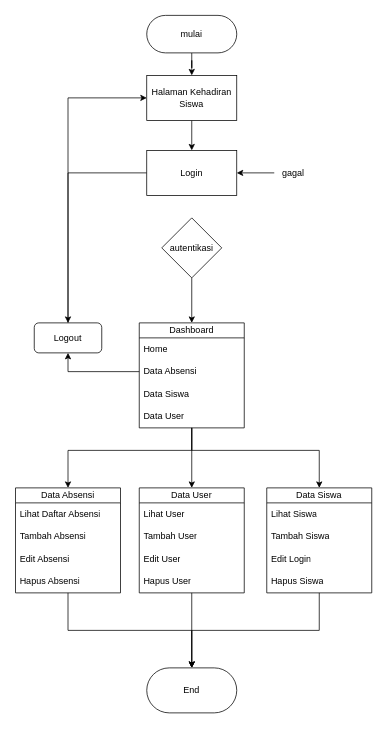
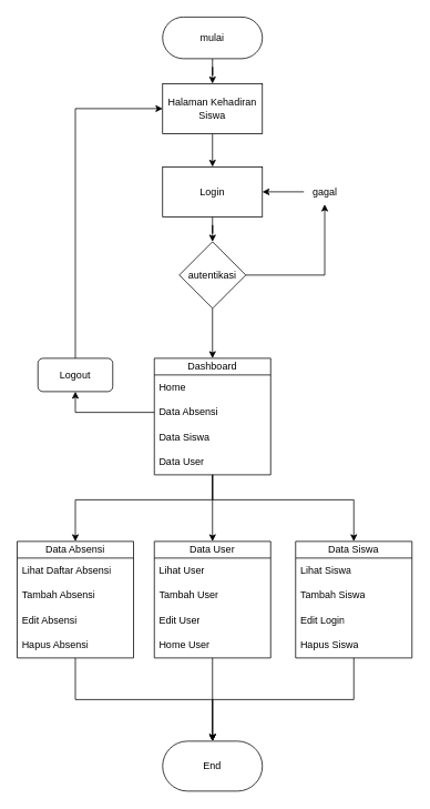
- <mxCell id="6" style="edgeStyle=orthogonalEdgeStyle;rounded=0;orthogonalLoop=1;jettySize=auto;html=1;" edge="1" parent="1" source="7" target="14"><mxGeometry relative="1" as="geometry" /></mxCell>
+ <mxCell id="6" style="edgeStyle=orthogonalEdgeStyle;rounded=0;orthogonalLoop=1;jettySize=auto;html=1;" edge="1" parent="1" source="7" target="10"><mxGeometry relative="1" as="geometry" /></mxCell>
+ <mxCell id="8" style="edgeStyle=orthogonalEdgeStyle;rounded=0;orthogonalLoop=1;jettySize=auto;html=1;" edge="1" parent="1" source="10" target="12"><mxGeometry relative="1" as="geometry" /></mxCell>
- <mxCell id="29" value="Hapus User" style="text;strokeColor=none;fillColor=none;align=left;verticalAlign=middle;spacingLeft=4;spacingRight=4;overflow=hidden;points=[[0,0.5],[1,0.5]];portConstraint=eastwest;rotatable=0;whiteSpace=wrap;html=1;" vertex="1" parent="25"><mxGeometry y="110" width="140" height="30" as="geometry" /></mxCell>
+ <mxCell id="29" value="Home User" style="text;strokeColor=none;fillColor=none;align=left;verticalAlign=middle;spacingLeft=4;spacingRight=4;overflow=hidden;points=[[0,0.5],[1,0.5]];portConstraint=eastwest;rotatable=0;whiteSpace=wrap;html=1;" vertex="1" parent="25"><mxGeometry y="110" width="140" height="30" as="geometry" /></mxCell>
